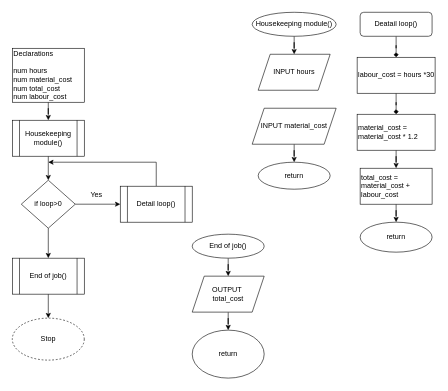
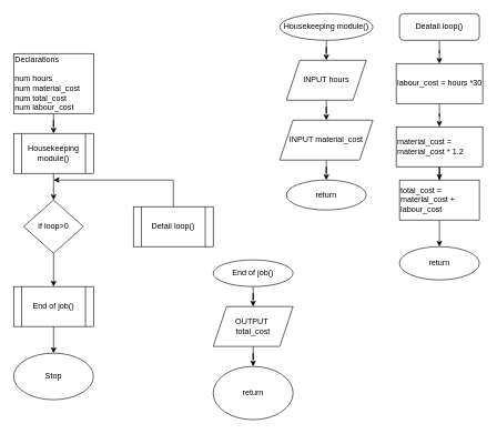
- <mxCell id="21" style="edgeStyle=orthogonalEdgeStyle;rounded=0;orthogonalLoop=1;jettySize=auto;html=1;endArrow=diamond;" edge="1" parent="1" source="22" target="24"><mxGeometry relative="1" as="geometry" /></mxCell>
+ <mxCell id="21" style="edgeStyle=orthogonalEdgeStyle;rounded=0;orthogonalLoop=1;jettySize=auto;html=1;" edge="1" parent="1" source="22" target="24"><mxGeometry relative="1" as="geometry" /></mxCell>
+ <mxCell id="16" style="edgeStyle=orthogonalEdgeStyle;rounded=0;orthogonalLoop=1;jettySize=auto;html=1;" edge="1" parent="1" source="17" target="19"><mxGeometry relative="1" as="geometry" /></mxCell>
- <mxCell id="23" style="edgeStyle=orthogonalEdgeStyle;rounded=0;orthogonalLoop=1;jettySize=auto;html=1;endArrow=diamond;" edge="1" parent="1" source="24" target="26"><mxGeometry relative="1" as="geometry" /></mxCell>
+ <mxCell id="23" style="edgeStyle=orthogonalEdgeStyle;rounded=0;orthogonalLoop=1;jettySize=auto;html=1;" edge="1" parent="1" source="24" target="26"><mxGeometry relative="1" as="geometry" /></mxCell>
- <mxCell id="28" value="total_cost = material_cost + labour_cost" style="rounded=0;whiteSpace=wrap;html=1;align=left;" vertex="1" parent="1"><mxGeometry x="600" y="280" width="120" height="60" as="geometry" /></mxCell>
+ <mxCell id="28" value="total_cost = material_cost + labour_cost" style="rounded=0;whiteSpace=wrap;html=1;align=left;" vertex="1" parent="1"><mxGeometry x="600" y="270" width="120" height="60" as="geometry" /></mxCell>
- <mxCell id="11" value="Yes" style="text;html=1;align=center;verticalAlign=middle;resizable=0;points=[];autosize=1;strokeColor=none;fillColor=none;" vertex="1" parent="1"><mxGeometry x="140" y="310" width="40" height="30" as="geometry" /></mxCell>
- <mxCell id="5" style="edgeStyle=orthogonalEdgeStyle;rounded=0;orthogonalLoop=1;jettySize=auto;html=1;" edge="1" parent="1" source="6" target="8"><mxGeometry relative="1" as="geometry" /></mxCell>
- <mxCell id="35" value="Stop" style="ellipse;whiteSpace=wrap;html=1;dashed=1;" vertex="1" parent="1"><mxGeometry x="20" y="530" width="120" height="70" as="geometry" /></mxCell>
+ <mxCell id="35" value="Stop" style="ellipse;whiteSpace=wrap;html=1;" vertex="1" parent="1"><mxGeometry x="20" y="530" width="120" height="70" as="geometry" /></mxCell>
